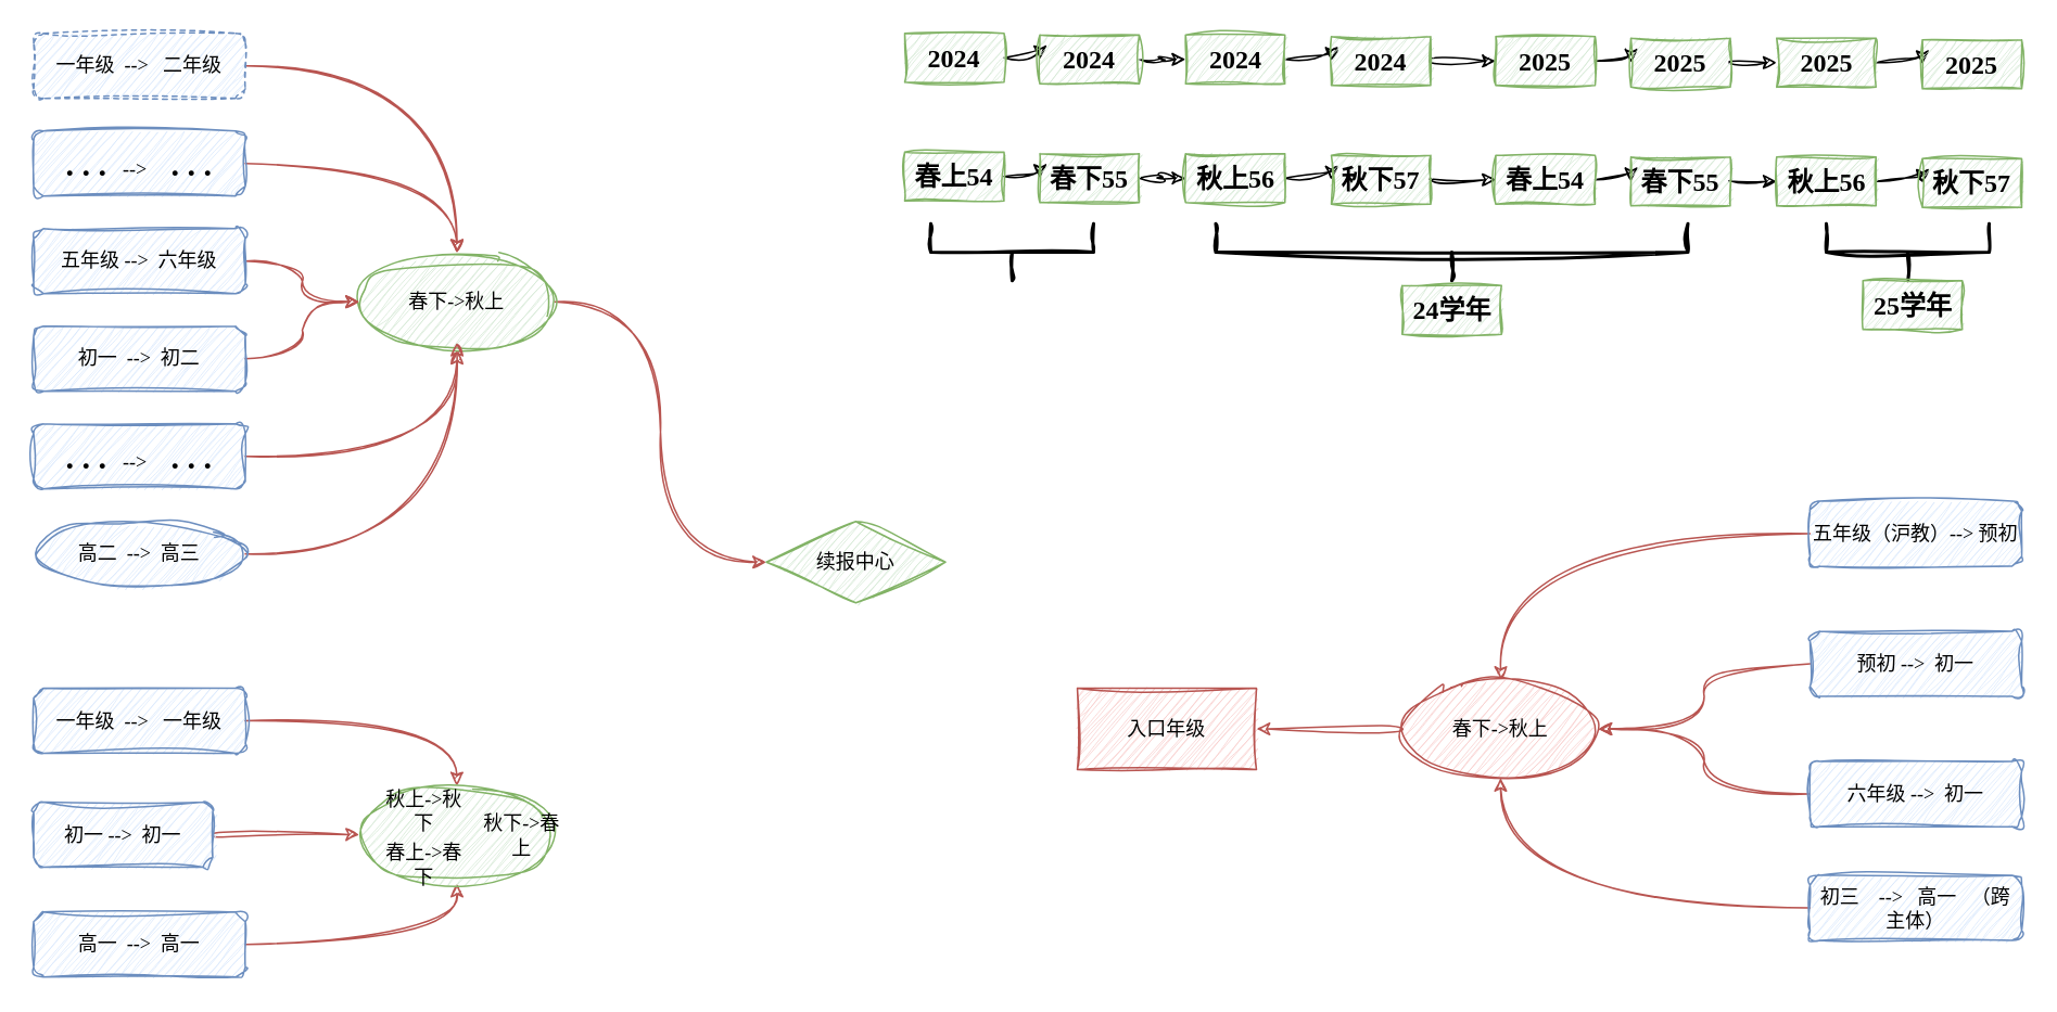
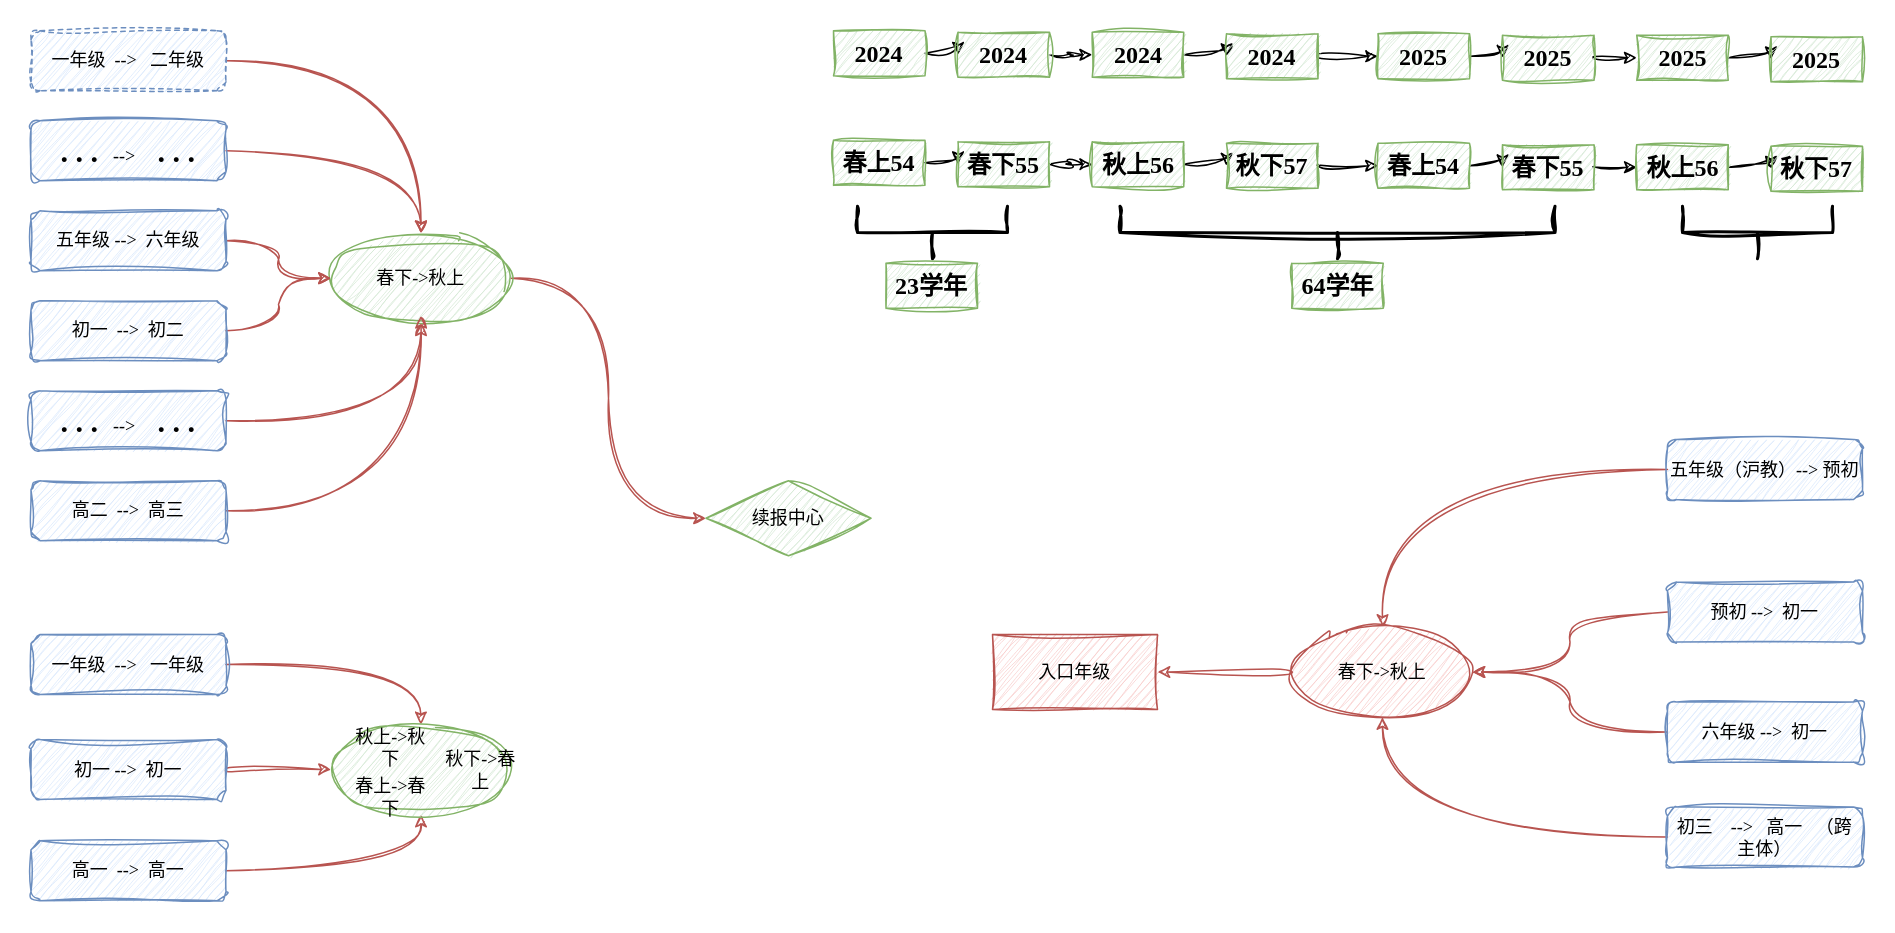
- <mxCell id="73" value="&lt;span style=&quot;font-size: 16px;&quot;&gt;&lt;b&gt;25学年&lt;/b&gt;&lt;/span&gt;" style="rounded=0;whiteSpace=wrap;html=1;sketch=1;hachureGap=4;jiggle=2;curveFitting=1;fontFamily=Architects Daughter;fontSource=https%3A%2F%2Ffonts.googleapis.com%2Fcss%3Ffamily%3DArchitects%2BDaughter;fillColor=#d5e8d4;strokeColor=#82b366;" vertex="1" parent="1"><mxGeometry x="1143.5" y="172" width="61" height="30" as="geometry" /></mxCell>
+ <mxCell id="69" value="&lt;b&gt;&lt;font style=&quot;font-size: 16px;&quot;&gt;23学年&lt;/font&gt;&lt;/b&gt;" style="rounded=0;whiteSpace=wrap;html=1;sketch=1;hachureGap=4;jiggle=2;curveFitting=1;fontFamily=Architects Daughter;fontSource=https%3A%2F%2Ffonts.googleapis.com%2Fcss%3Ffamily%3DArchitects%2BDaughter;fillColor=#d5e8d4;strokeColor=#82b366;" vertex="1" parent="1"><mxGeometry x="590" y="175" width="61" height="30" as="geometry" /></mxCell>
- <mxCell id="71" value="&lt;span style=&quot;font-size: 16px;&quot;&gt;&lt;b&gt;24学年&lt;/b&gt;&lt;/span&gt;" style="rounded=0;whiteSpace=wrap;html=1;sketch=1;hachureGap=4;jiggle=2;curveFitting=1;fontFamily=Architects Daughter;fontSource=https%3A%2F%2Ffonts.googleapis.com%2Fcss%3Ffamily%3DArchitects%2BDaughter;fillColor=#d5e8d4;strokeColor=#82b366;" vertex="1" parent="1"><mxGeometry x="860.5" y="175" width="61" height="30" as="geometry" /></mxCell>
+ <mxCell id="71" value="&lt;span style=&quot;font-size: 16px;&quot;&gt;&lt;b&gt;64学年&lt;/b&gt;&lt;/span&gt;" style="rounded=0;whiteSpace=wrap;html=1;sketch=1;hachureGap=4;jiggle=2;curveFitting=1;fontFamily=Architects Daughter;fontSource=https%3A%2F%2Ffonts.googleapis.com%2Fcss%3Ffamily%3DArchitects%2BDaughter;fillColor=#d5e8d4;strokeColor=#82b366;" vertex="1" parent="1"><mxGeometry x="860.5" y="175" width="61" height="30" as="geometry" /></mxCell>
- <mxCell id="7" value="五年级（沪教）--&amp;gt; 预初" style="rounded=1;whiteSpace=wrap;html=1;sketch=1;hachureGap=4;jiggle=2;curveFitting=1;fontFamily=Architects Daughter;fontSource=https%3A%2F%2Ffonts.googleapis.com%2Fcss%3Ffamily%3DArchitects%2BDaughter;fillColor=#dae8fc;strokeColor=#6c8ebf;" vertex="1" parent="1"><mxGeometry x="1111" y="307.5" width="130" height="40" as="geometry" /></mxCell>
+ <mxCell id="7" value="五年级（沪教）--&amp;gt; 预初" style="rounded=1;whiteSpace=wrap;html=1;sketch=1;hachureGap=4;jiggle=2;curveFitting=1;fontFamily=Architects Daughter;fontSource=https%3A%2F%2Ffonts.googleapis.com%2Fcss%3Ffamily%3DArchitects%2BDaughter;fillColor=#dae8fc;strokeColor=#6c8ebf;" vertex="1" parent="1"><mxGeometry x="1111" y="292.5" width="130" height="40" as="geometry" /></mxCell>
- <mxCell id="21" value="高二&amp;nbsp; --&amp;gt;&amp;nbsp; 高三" style="ellipse;whiteSpace=wrap;html=1;sketch=1;hachureGap=4;jiggle=2;curveFitting=1;fontFamily=Architects Daughter;fontSource=https%3A%2F%2Ffonts.googleapis.com%2Fcss%3Ffamily%3DArchitects%2BDaughter;fillColor=#dae8fc;strokeColor=#6c8ebf;" vertex="1" parent="1"><mxGeometry x="20" y="320" width="130" height="40" as="geometry" /></mxCell>
+ <mxCell id="21" value="高二&amp;nbsp; --&amp;gt;&amp;nbsp; 高三" style="rounded=1;whiteSpace=wrap;html=1;sketch=1;hachureGap=4;jiggle=2;curveFitting=1;fontFamily=Architects Daughter;fontSource=https%3A%2F%2Ffonts.googleapis.com%2Fcss%3Ffamily%3DArchitects%2BDaughter;fillColor=#dae8fc;strokeColor=#6c8ebf;" vertex="1" parent="1"><mxGeometry x="20" y="320" width="130" height="40" as="geometry" /></mxCell>
- <mxCell id="31" value="初一 --&amp;gt;&amp;nbsp; 初一" style="rounded=1;whiteSpace=wrap;html=1;sketch=1;hachureGap=4;jiggle=2;curveFitting=1;fontFamily=Architects Daughter;fontSource=https%3A%2F%2Ffonts.googleapis.com%2Fcss%3Ffamily%3DArchitects%2BDaughter;fillColor=#dae8fc;strokeColor=#6c8ebf;" vertex="1" parent="1"><mxGeometry x="20" y="492.5" width="110" height="40" as="geometry" /></mxCell>
+ <mxCell id="31" value="初一 --&amp;gt;&amp;nbsp; 初一" style="rounded=1;whiteSpace=wrap;html=1;sketch=1;hachureGap=4;jiggle=2;curveFitting=1;fontFamily=Architects Daughter;fontSource=https%3A%2F%2Ffonts.googleapis.com%2Fcss%3Ffamily%3DArchitects%2BDaughter;fillColor=#dae8fc;strokeColor=#6c8ebf;" vertex="1" parent="1"><mxGeometry x="20" y="492.5" width="130" height="40" as="geometry" /></mxCell>
